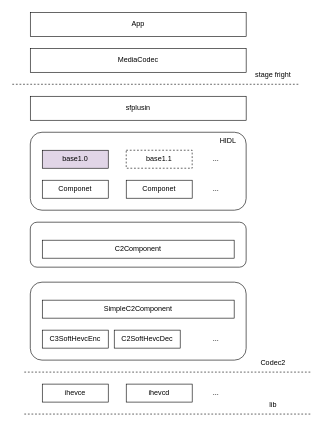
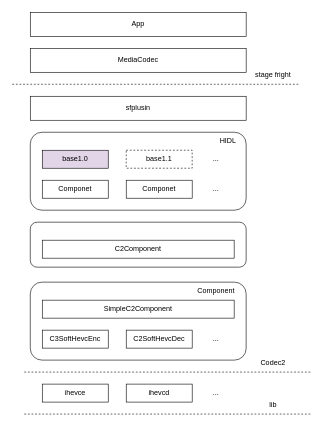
+ <mxCell id="17" value="Component" style="text;html=1;strokeColor=none;fillColor=none;align=center;verticalAlign=middle;whiteSpace=wrap;rounded=0;" parent="1" vertex="1"><mxGeometry x="330" y="470" width="60" height="30" as="geometry" /></mxCell>
- <mxCell id="15" value="C2SoftHevcDec" style="rounded=0;whiteSpace=wrap;html=1;" parent="1" vertex="1"><mxGeometry x="190" y="550" width="110" height="30" as="geometry" /></mxCell>
+ <mxCell id="15" value="C2SoftHevcDec" style="rounded=0;whiteSpace=wrap;html=1;" parent="1" vertex="1"><mxGeometry x="210" y="550" width="110" height="30" as="geometry" /></mxCell>
